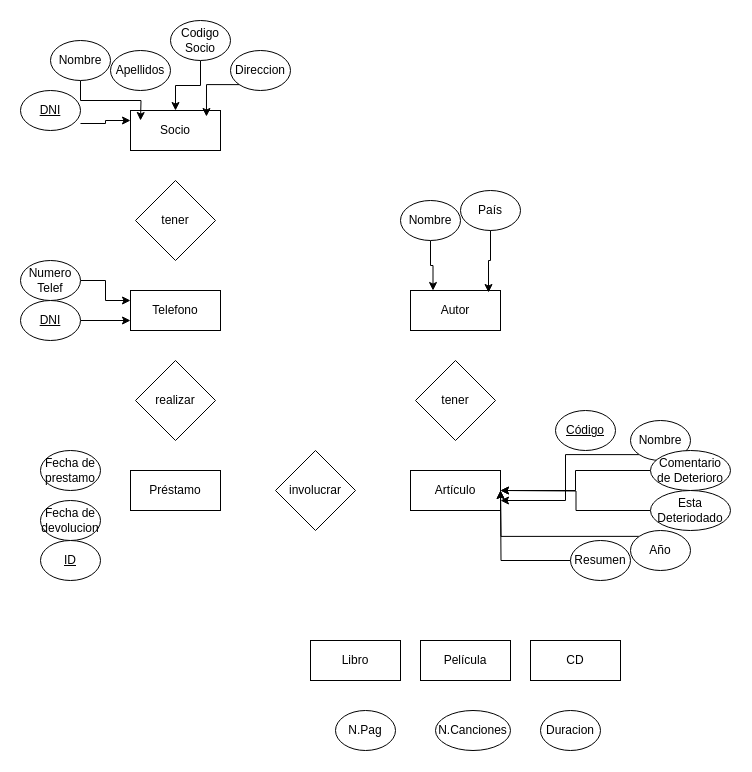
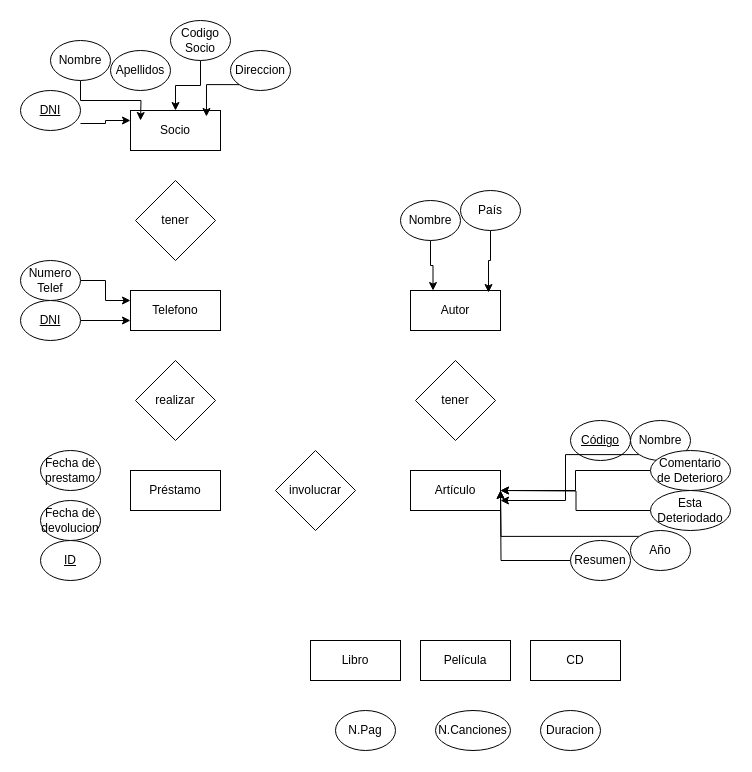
- <mxCell id="27" value="Código" style="ellipse;whiteSpace=wrap;html=1;fontStyle=4" vertex="1" parent="1"><mxGeometry x="555" y="410" width="60" height="40" as="geometry" /></mxCell>
+ <mxCell id="27" value="Código" style="ellipse;whiteSpace=wrap;html=1;fontStyle=4" vertex="1" parent="1"><mxGeometry x="570" y="420" width="60" height="40" as="geometry" /></mxCell>
